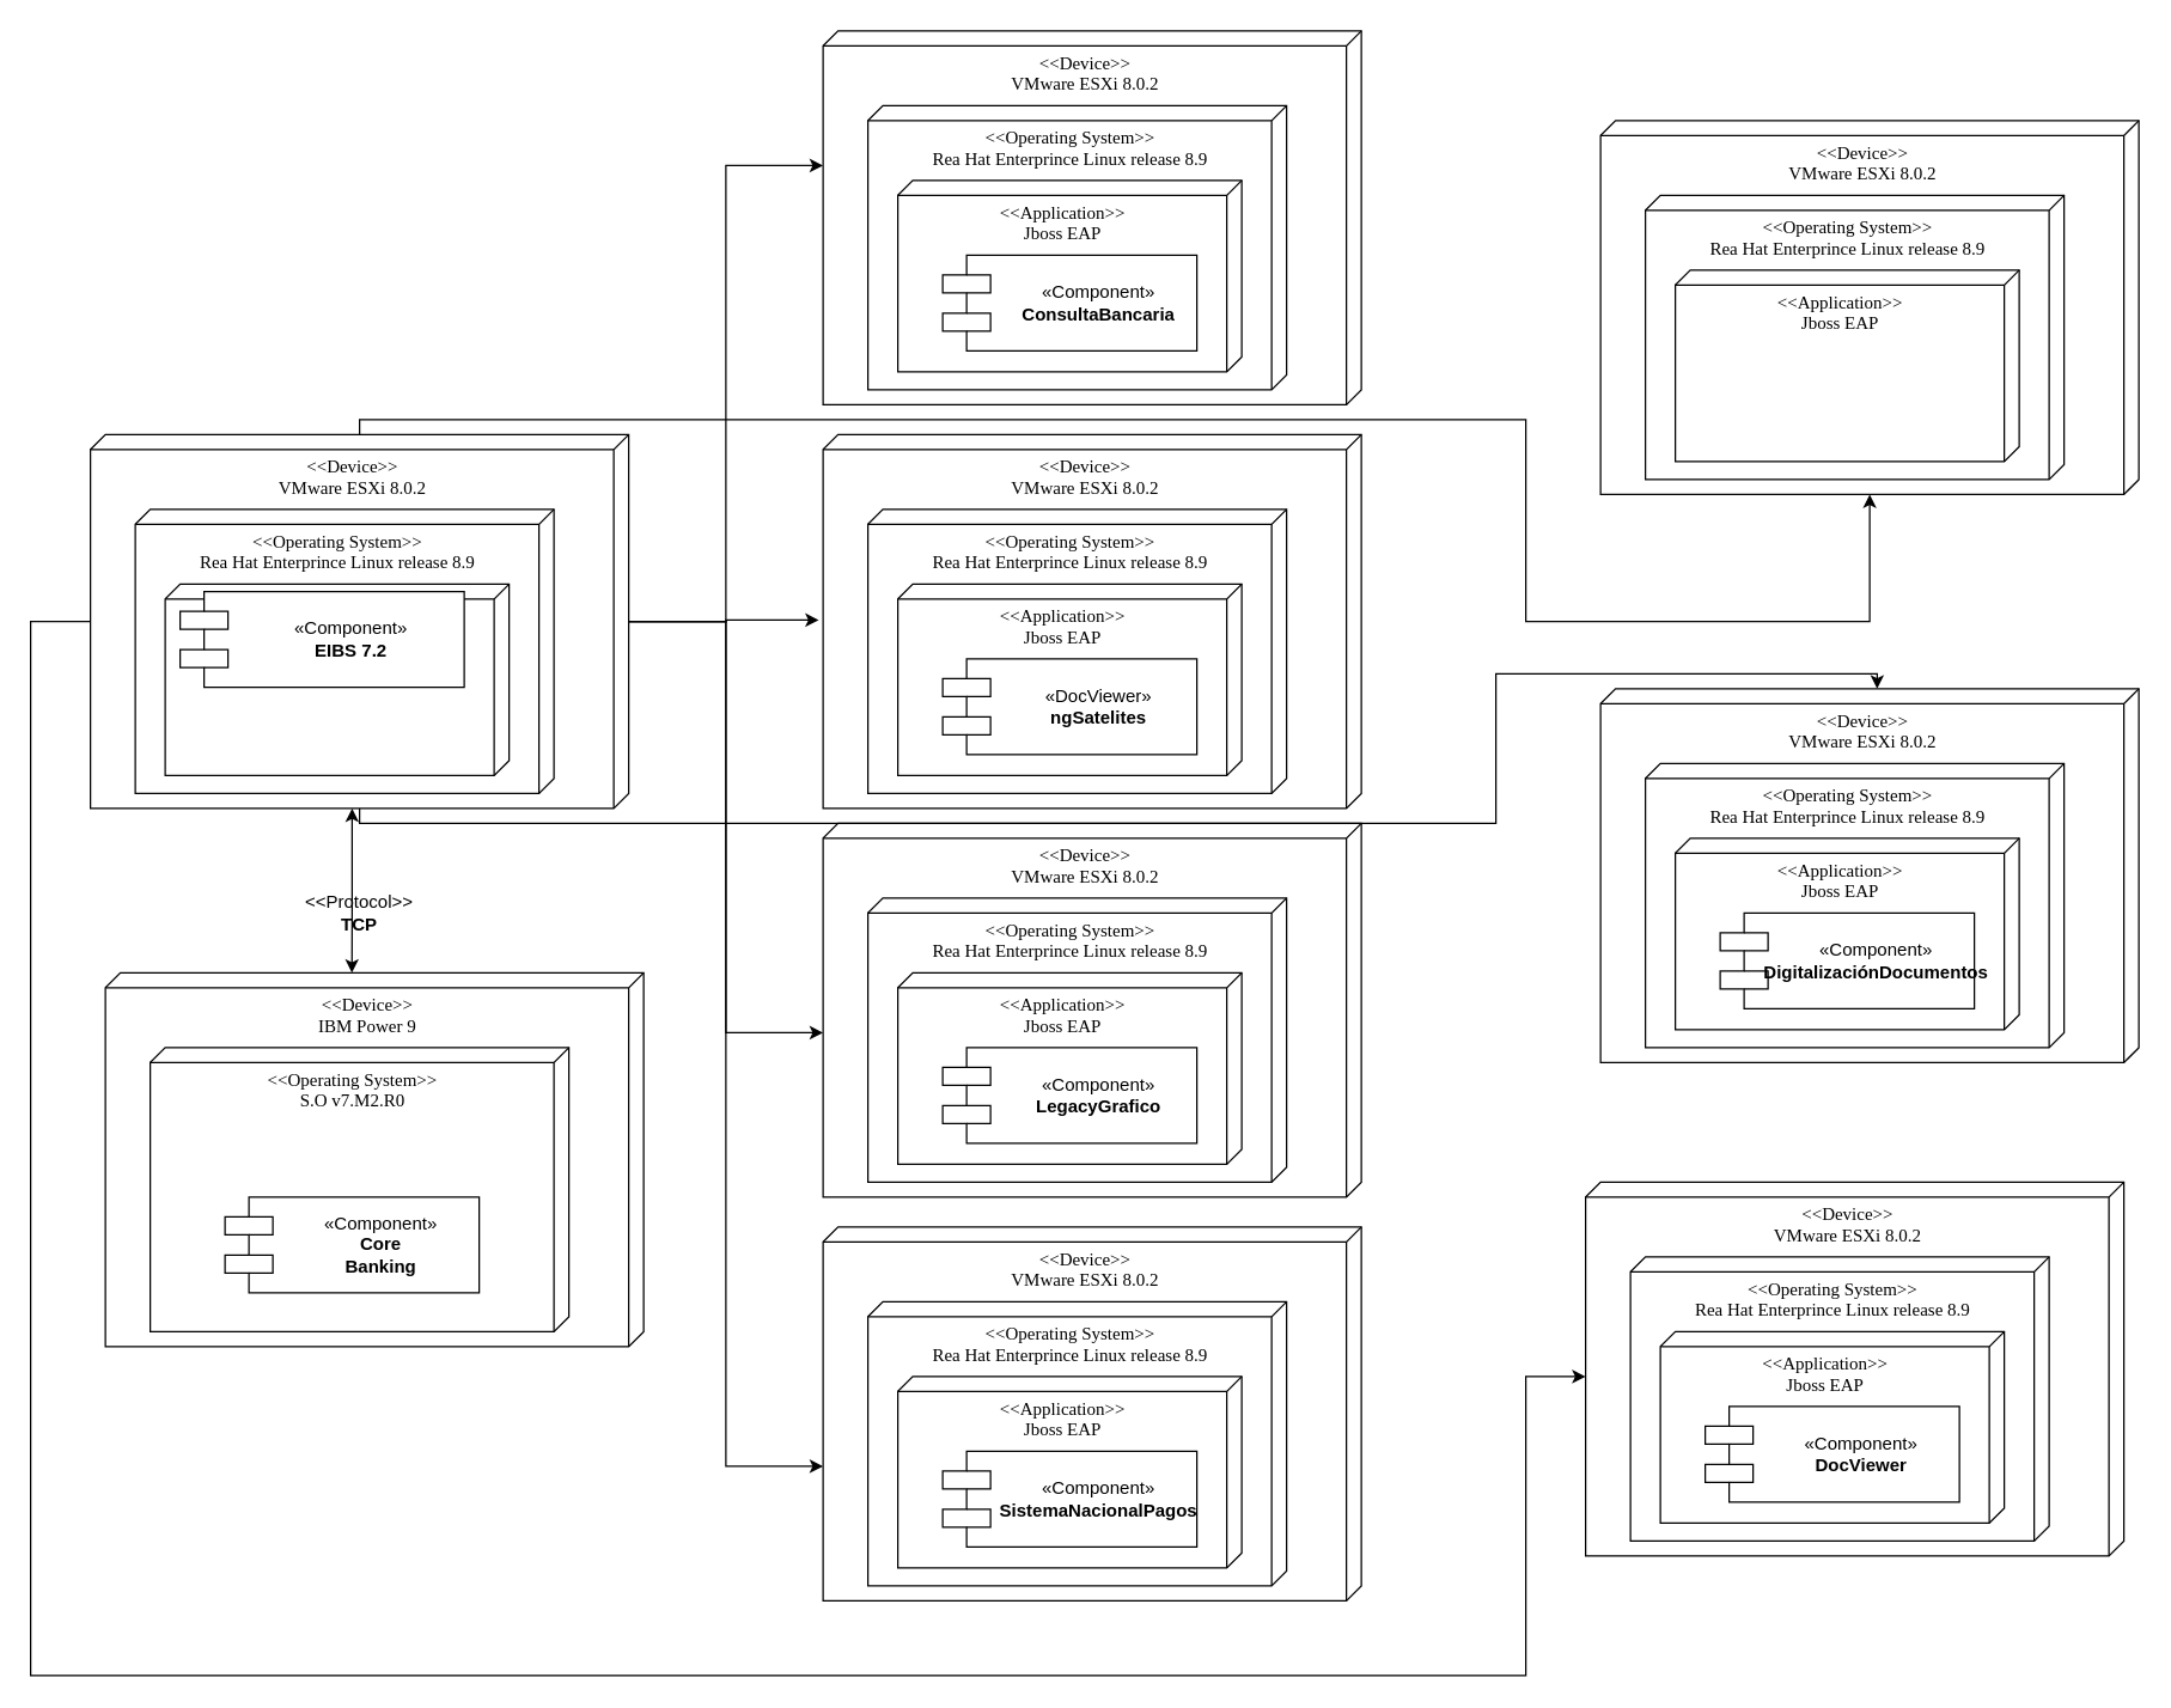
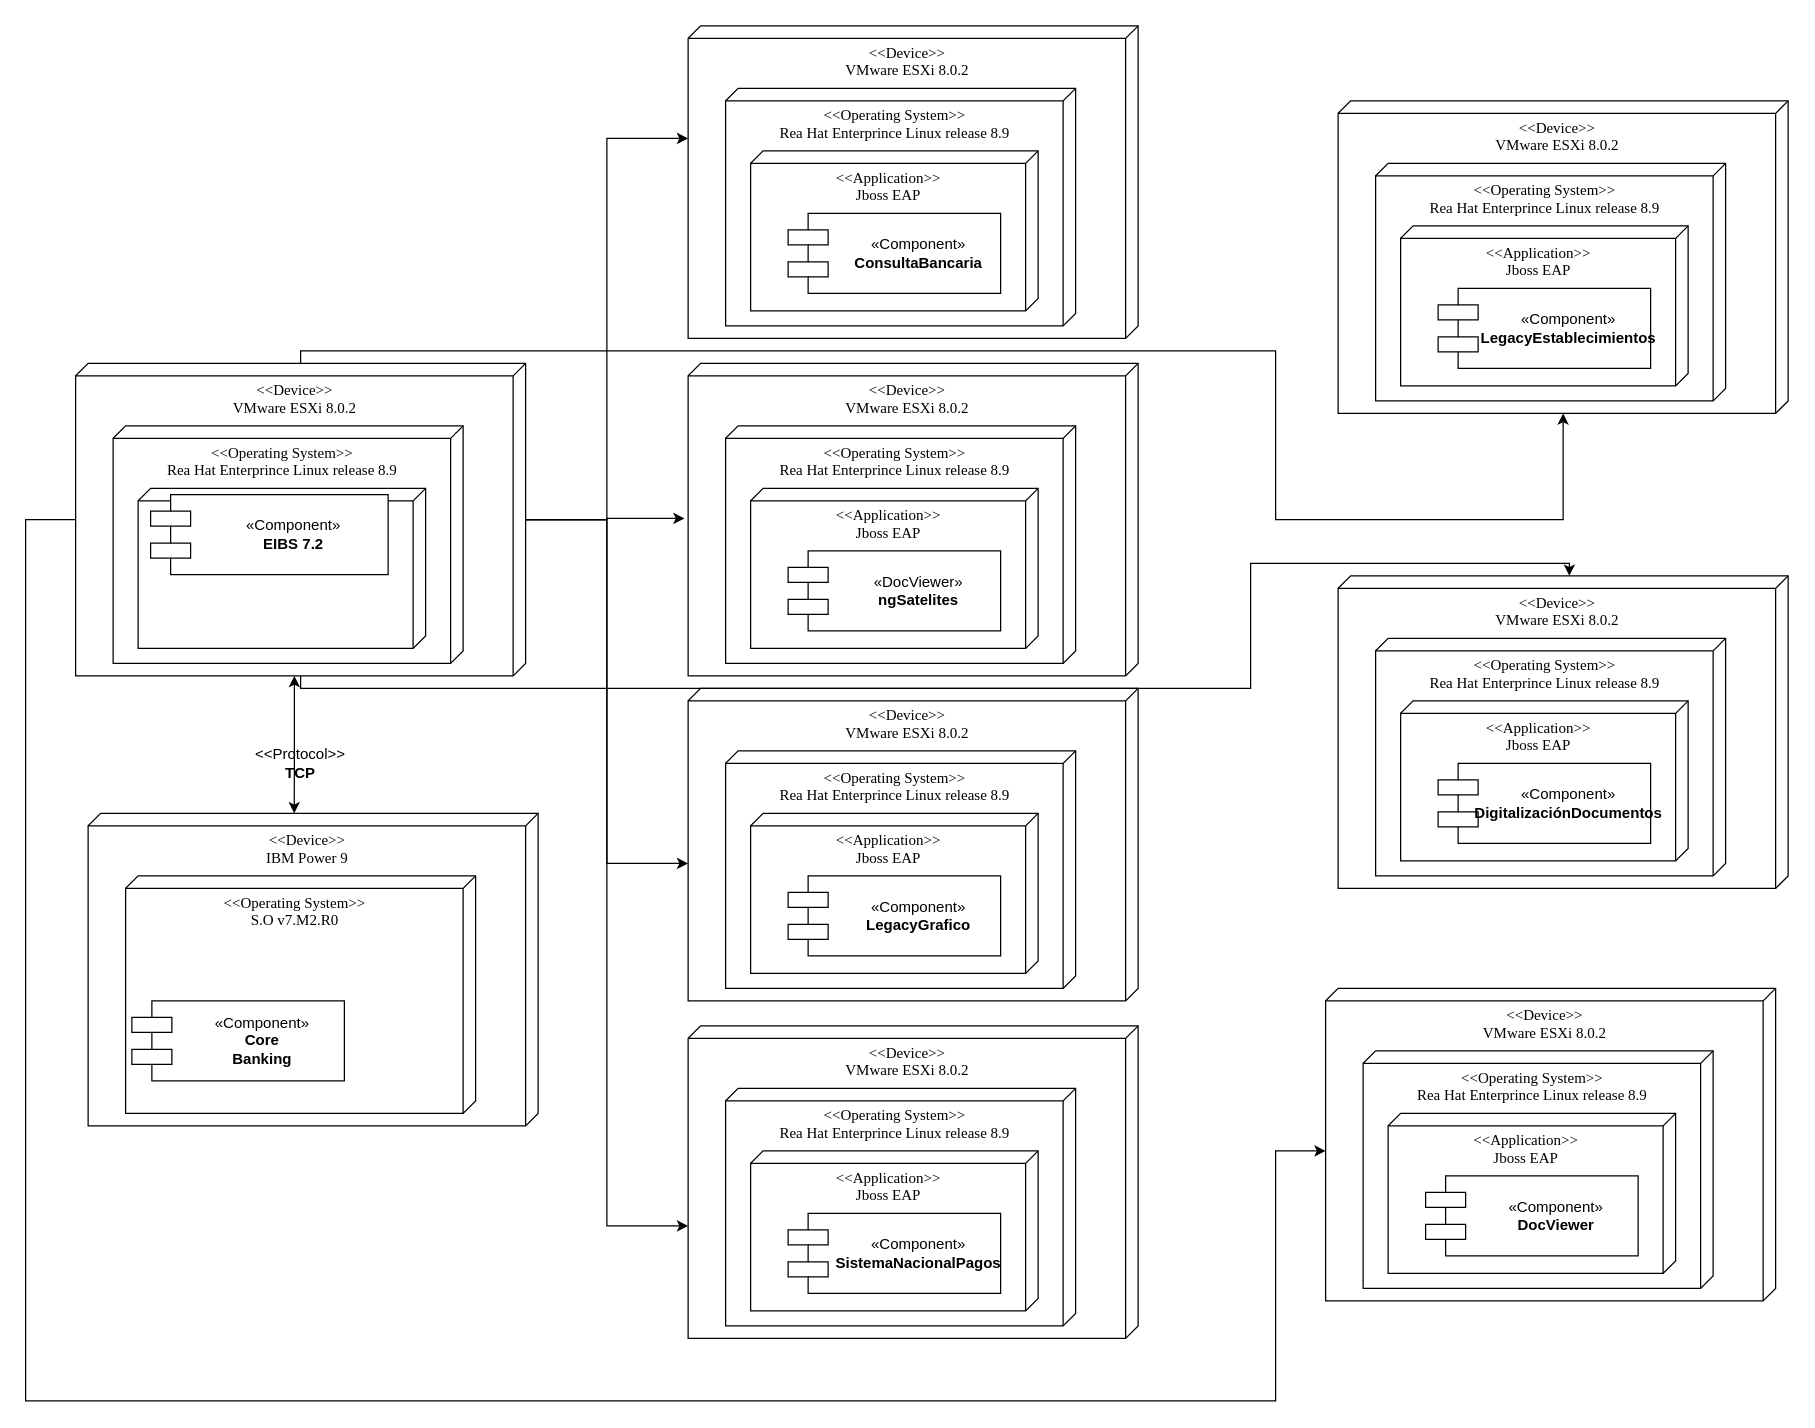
+ <mxCell id="30" value="&lt;div style=&quot;&quot;&gt;&lt;span style=&quot;font-family: Helvetica; text-wrap: wrap; background-color: initial;&quot;&gt;«Component»&lt;/span&gt;&lt;/div&gt;&lt;b style=&quot;font-family: Helvetica; text-wrap: wrap;&quot;&gt;&lt;div style=&quot;&quot;&gt;LegacyEstablecimientos&lt;/div&gt;&lt;/b&gt;" style="shape=component;align=center;spacingLeft=37;rounded=0;shadow=0;comic=0;labelBackgroundColor=none;strokeWidth=1;fontFamily=Verdana;fontSize=12;html=1;verticalAlign=middle;" vertex="1" parent="1"><mxGeometry x="1150" y="230" width="170" height="64" as="geometry" /></mxCell>
- <mxCell id="10" value="&lt;div style=&quot;&quot;&gt;&lt;span style=&quot;font-family: Helvetica; text-wrap: wrap; background-color: initial;&quot;&gt;«Component»&lt;/span&gt;&lt;/div&gt;&lt;b style=&quot;font-family: Helvetica; text-wrap: wrap;&quot;&gt;&lt;div style=&quot;&quot;&gt;Core Banking&lt;br&gt;&lt;/div&gt;&lt;/b&gt;" style="shape=component;align=center;spacingLeft=37;rounded=0;shadow=0;comic=0;labelBackgroundColor=none;strokeWidth=1;fontFamily=Verdana;fontSize=12;html=1;verticalAlign=middle;" vertex="1" parent="1"><mxGeometry x="150" y="800" width="170" height="64" as="geometry" /></mxCell>
+ <mxCell id="10" value="&lt;div style=&quot;&quot;&gt;&lt;span style=&quot;font-family: Helvetica; text-wrap: wrap; background-color: initial;&quot;&gt;«Component»&lt;/span&gt;&lt;/div&gt;&lt;b style=&quot;font-family: Helvetica; text-wrap: wrap;&quot;&gt;&lt;div style=&quot;&quot;&gt;Core Banking&lt;br&gt;&lt;/div&gt;&lt;/b&gt;" style="shape=component;align=center;spacingLeft=37;rounded=0;shadow=0;comic=0;labelBackgroundColor=none;strokeWidth=1;fontFamily=Verdana;fontSize=12;html=1;verticalAlign=middle;" vertex="1" parent="1"><mxGeometry x="105" y="800" width="170" height="64" as="geometry" /></mxCell>
